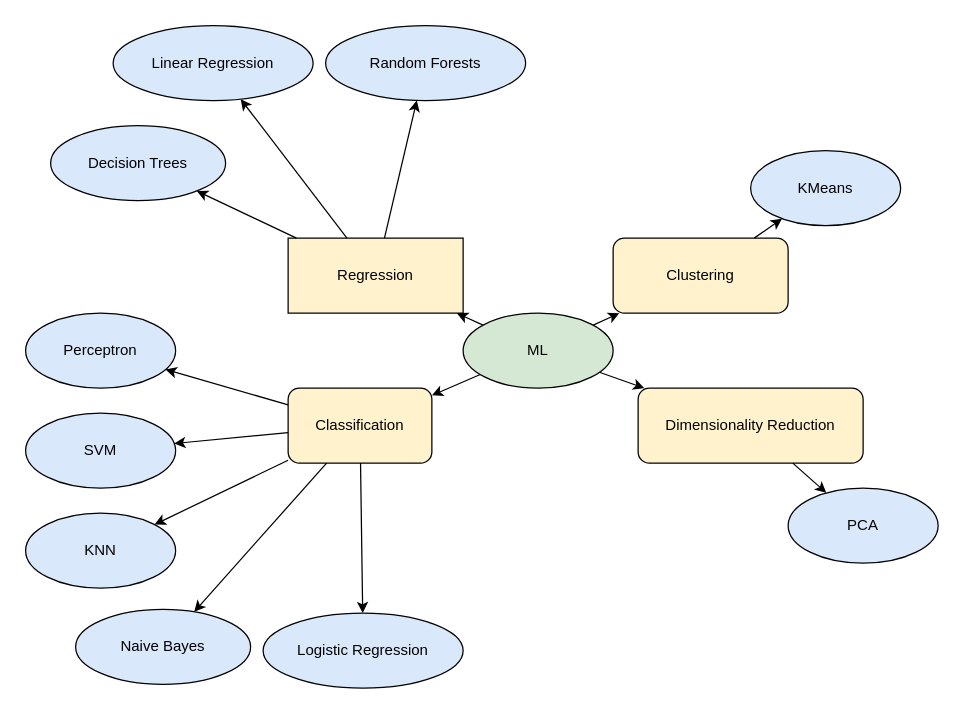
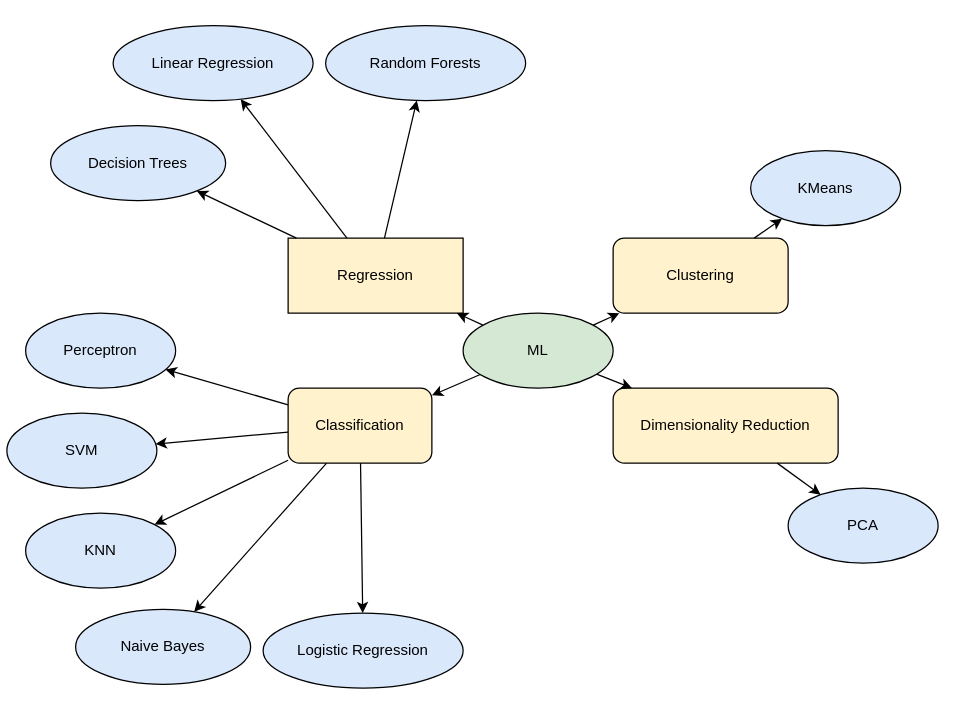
- <mxCell id="9" value="Dimensionality Reduction" style="rounded=1;whiteSpace=wrap;html=1;fillColor=#fff2cc;fontColor=#000000;" parent="1" vertex="1"><mxGeometry x="510" y="310" width="180" height="60" as="geometry" /></mxCell>
+ <mxCell id="9" value="Dimensionality Reduction" style="rounded=1;whiteSpace=wrap;html=1;fillColor=#fff2cc;fontColor=#000000;" parent="1" vertex="1"><mxGeometry x="490" y="310" width="180" height="60" as="geometry" /></mxCell>
- <mxCell id="13" value="SVM" style="ellipse;whiteSpace=wrap;html=1;fillColor=#dae8fc;fontColor=#000000;" parent="1" vertex="1"><mxGeometry x="20" y="330" width="120" height="60" as="geometry" /></mxCell>
+ <mxCell id="13" value="SVM" style="ellipse;whiteSpace=wrap;html=1;fillColor=#dae8fc;fontColor=#000000;" parent="1" vertex="1"><mxGeometry x="5" y="330" width="120" height="60" as="geometry" /></mxCell>
